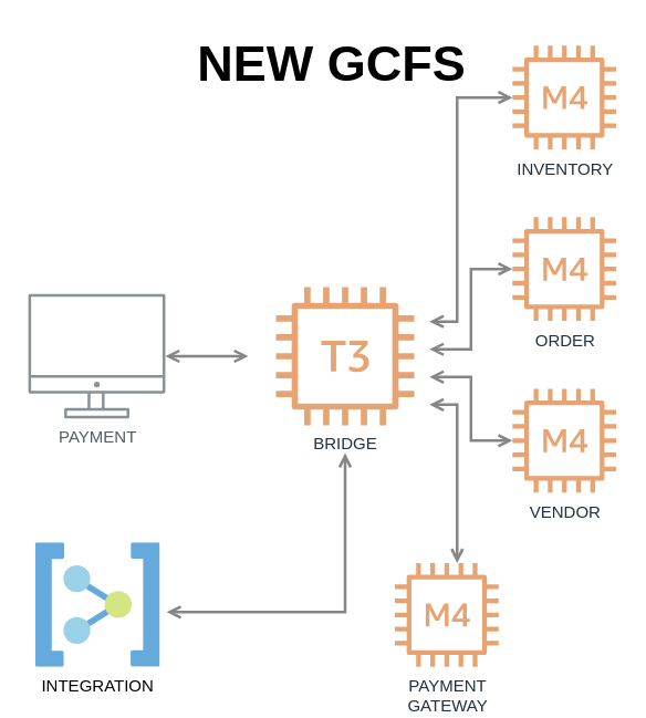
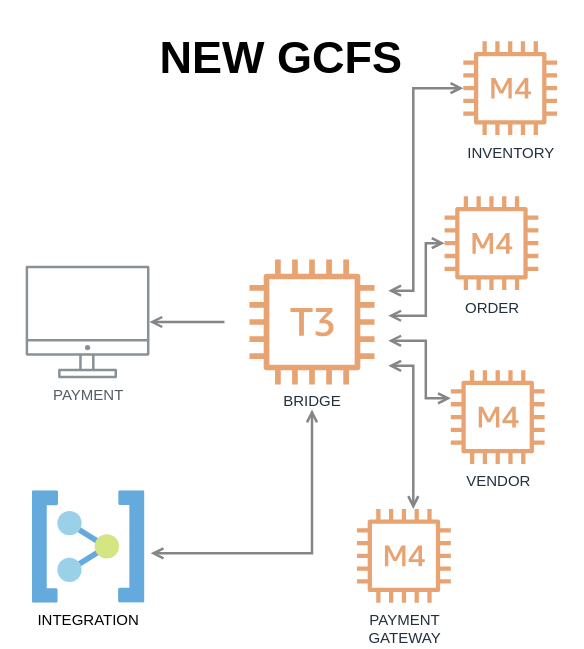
- <mxCell id="8" value="NEW GCFS" style="text;html=1;align=center;verticalAlign=middle;resizable=0;points=[];;autosize=1;fontSize=36;fontStyle=1" vertex="1" parent="1"><mxGeometry x="134" y="20" width="210" height="50" as="geometry" /></mxCell>
+ <mxCell id="8" value="NEW GCFS" style="text;html=1;align=center;verticalAlign=middle;resizable=0;points=[];;autosize=1;fontSize=36;fontStyle=1" vertex="1" parent="1"><mxGeometry x="119" y="20" width="210" height="50" as="geometry" /></mxCell>
- <mxCell id="11" value="ORDER" style="outlineConnect=0;fontColor=#232F3E;gradientColor=none;fillColor=#D86613;strokeColor=none;dashed=0;verticalLabelPosition=bottom;verticalAlign=top;align=center;html=1;fontSize=12;fontStyle=0;aspect=fixed;pointerEvents=1;shape=mxgraph.aws4.m4_instance;shadow=0;labelBackgroundColor=none;opacity=60;" vertex="1" parent="1"><mxGeometry x="370" y="156.5" width="75" height="75" as="geometry" /></mxCell>
+ <mxCell id="11" value="ORDER" style="outlineConnect=0;fontColor=#232F3E;gradientColor=none;fillColor=#D86613;strokeColor=none;dashed=0;verticalLabelPosition=bottom;verticalAlign=top;align=center;html=1;fontSize=12;fontStyle=0;aspect=fixed;pointerEvents=1;shape=mxgraph.aws4.m4_instance;shadow=0;labelBackgroundColor=none;opacity=60;" vertex="1" parent="1"><mxGeometry x="355" y="156.5" width="75" height="75" as="geometry" /></mxCell>
- <mxCell id="5" style="edgeStyle=orthogonalEdgeStyle;rounded=0;orthogonalLoop=1;jettySize=auto;html=1;startArrow=open;startFill=0;endArrow=open;endFill=0;strokeColor=#858585;strokeWidth=2;fontSize=36;" edge="1" parent="1" source="6" target="3"><mxGeometry relative="1" as="geometry" /></mxCell>
+ <mxCell id="5" style="edgeStyle=orthogonalEdgeStyle;rounded=0;orthogonalLoop=1;jettySize=auto;html=1;startArrow=open;startFill=0;endArrow=none;endFill=0;strokeColor=#858585;strokeWidth=2;fontSize=36;" edge="1" parent="1" source="6" target="3"><mxGeometry relative="1" as="geometry" /></mxCell>
- <mxCell id="13" value="VENDOR" style="outlineConnect=0;fontColor=#232F3E;gradientColor=none;fillColor=#D86613;strokeColor=none;dashed=0;verticalLabelPosition=bottom;verticalAlign=top;align=center;html=1;fontSize=12;fontStyle=0;aspect=fixed;pointerEvents=1;shape=mxgraph.aws4.m4_instance;shadow=0;labelBackgroundColor=none;opacity=60;" vertex="1" parent="1"><mxGeometry x="370" y="280.5" width="75" height="75" as="geometry" /></mxCell>
+ <mxCell id="13" value="VENDOR" style="outlineConnect=0;fontColor=#232F3E;gradientColor=none;fillColor=#D86613;strokeColor=none;dashed=0;verticalLabelPosition=bottom;verticalAlign=top;align=center;html=1;fontSize=12;fontStyle=0;aspect=fixed;pointerEvents=1;shape=mxgraph.aws4.m4_instance;shadow=0;labelBackgroundColor=none;opacity=60;" vertex="1" parent="1"><mxGeometry x="360" y="295.5" width="75" height="75" as="geometry" /></mxCell>
